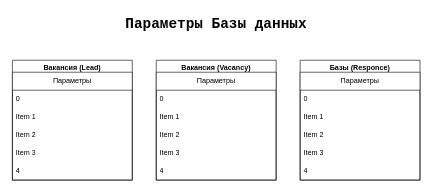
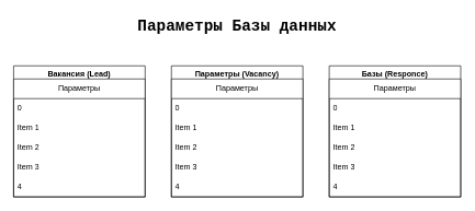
- <mxCell id="10" value="Вакансия (Vacancy)" style="swimlane;whiteSpace=wrap;html=1;startSize=23;" vertex="1" parent="1"><mxGeometry x="260" y="100" width="200" height="200" as="geometry"><mxRectangle x="-760" y="120" width="200" height="30" as="alternateBounds" /></mxGeometry></mxCell>
+ <mxCell id="10" value="Параметры (Vacancy)" style="swimlane;whiteSpace=wrap;html=1;startSize=23;" vertex="1" parent="1"><mxGeometry x="260" y="100" width="200" height="200" as="geometry"><mxRectangle x="-760" y="120" width="200" height="30" as="alternateBounds" /></mxGeometry></mxCell>
